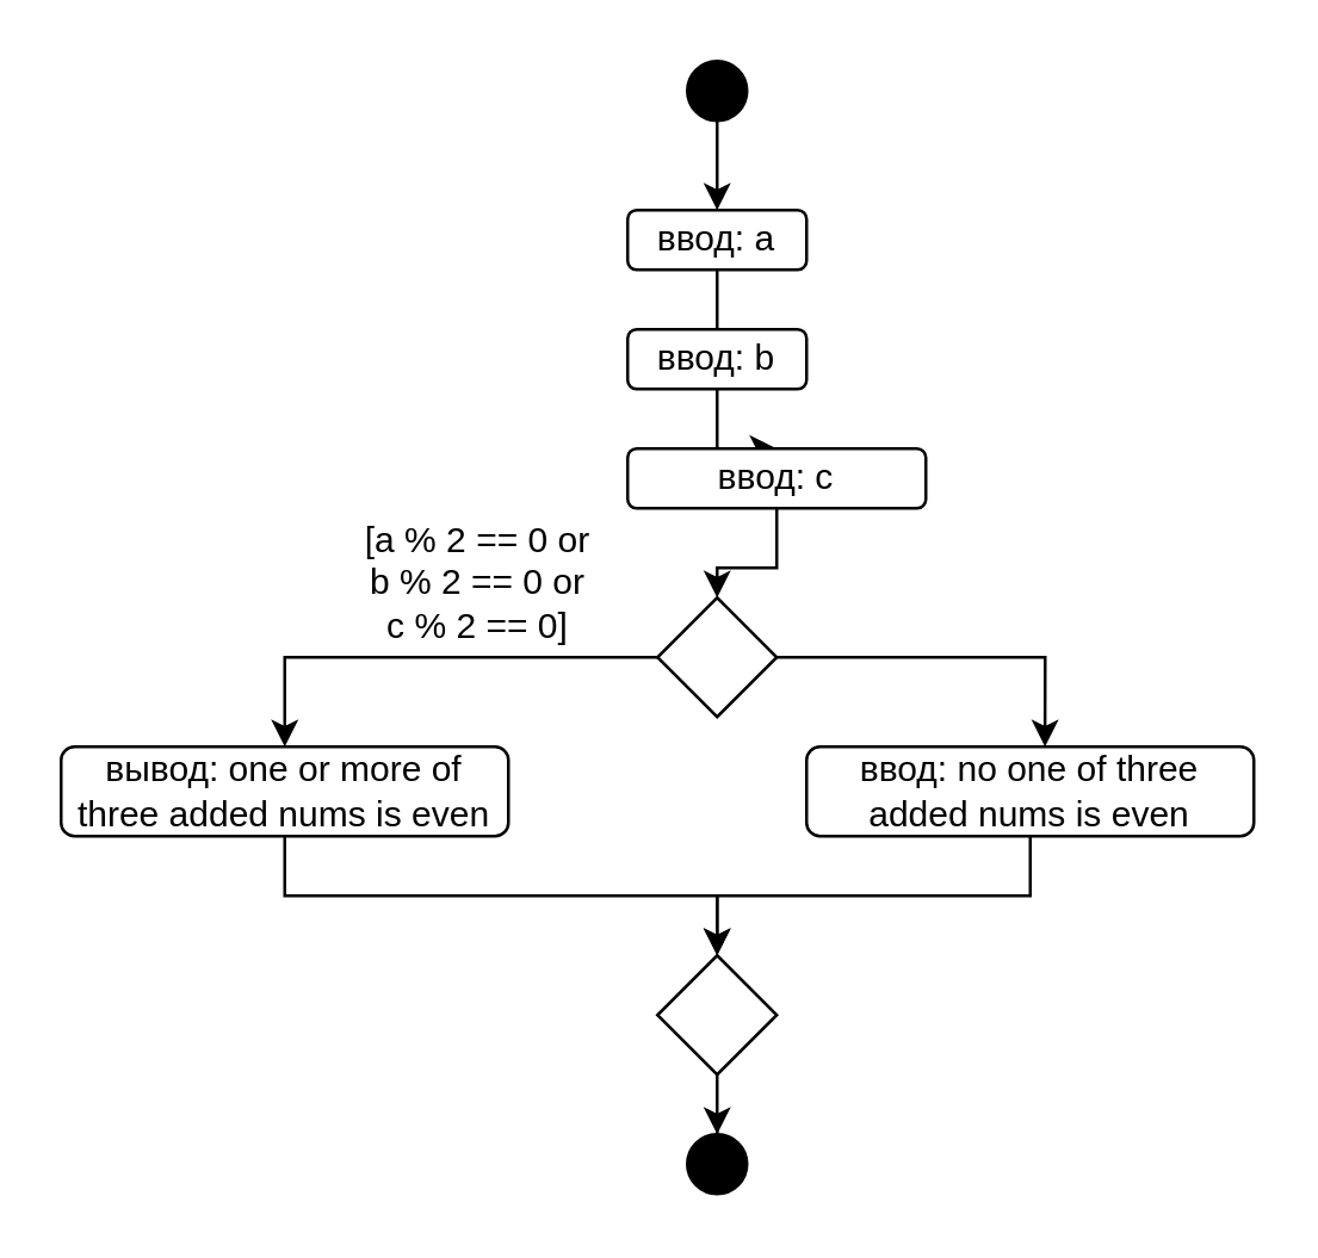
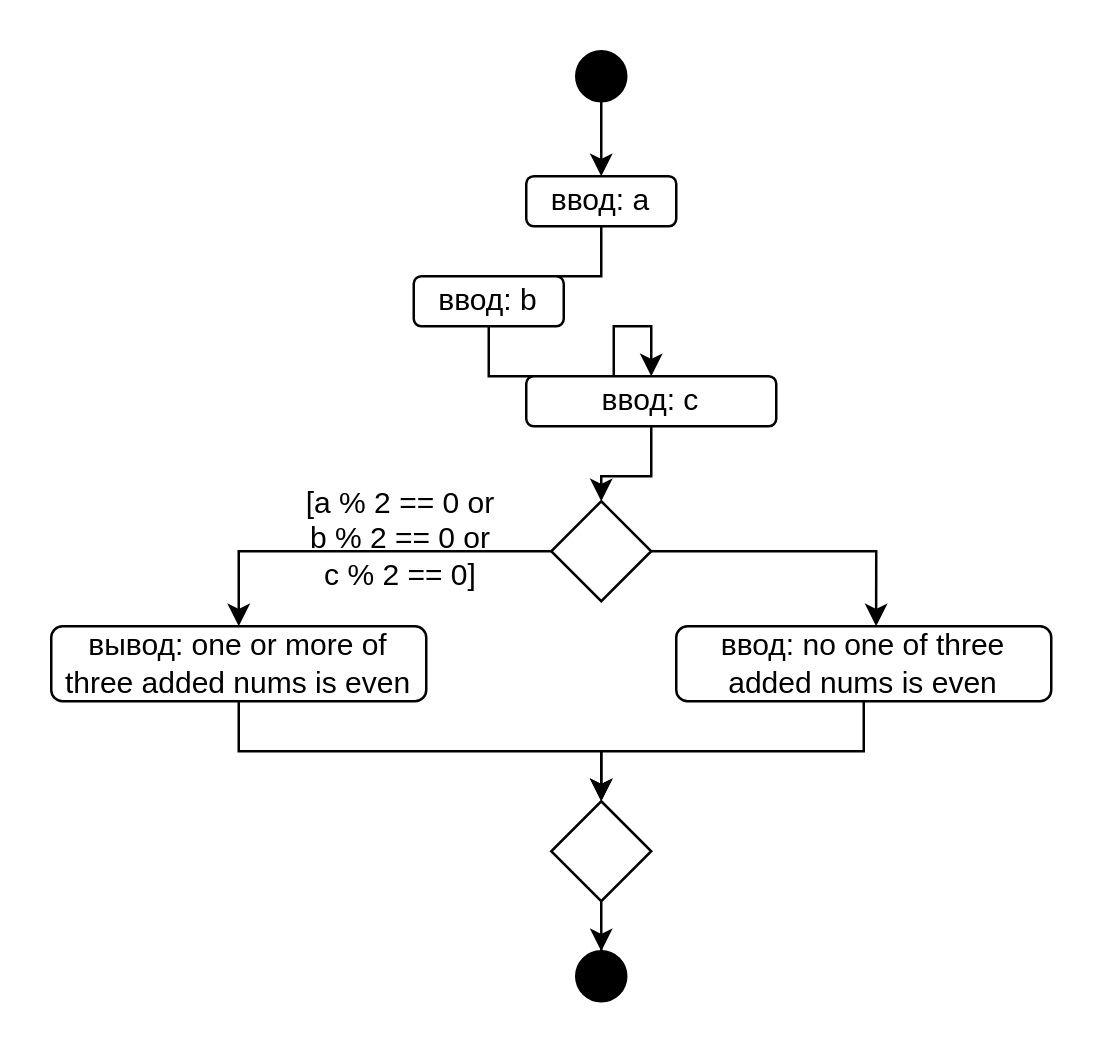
- <mxCell id="7" value="ввод: b" style="rounded=1;whiteSpace=wrap;html=1;" vertex="1" parent="1"><mxGeometry x="210" y="110" width="60" height="20" as="geometry" /></mxCell>
+ <mxCell id="7" value="ввод: b" style="rounded=1;whiteSpace=wrap;html=1;" vertex="1" parent="1"><mxGeometry x="165" y="110" width="60" height="20" as="geometry" /></mxCell>
- <mxCell id="13" value="[a % 2 == 0 or b % 2 == 0 or&lt;br&gt;c % 2 == 0]" style="text;html=1;strokeColor=none;fillColor=none;align=center;verticalAlign=middle;whiteSpace=wrap;rounded=0;" vertex="1" parent="1"><mxGeometry x="120" y="170" width="80" height="50" as="geometry" /></mxCell>
+ <mxCell id="13" value="[a % 2 == 0 or b % 2 == 0 or&lt;br&gt;c % 2 == 0]" style="text;html=1;strokeColor=none;fillColor=none;align=center;verticalAlign=middle;whiteSpace=wrap;rounded=0;" vertex="1" parent="1"><mxGeometry x="120" y="190" width="80" height="50" as="geometry" /></mxCell>
